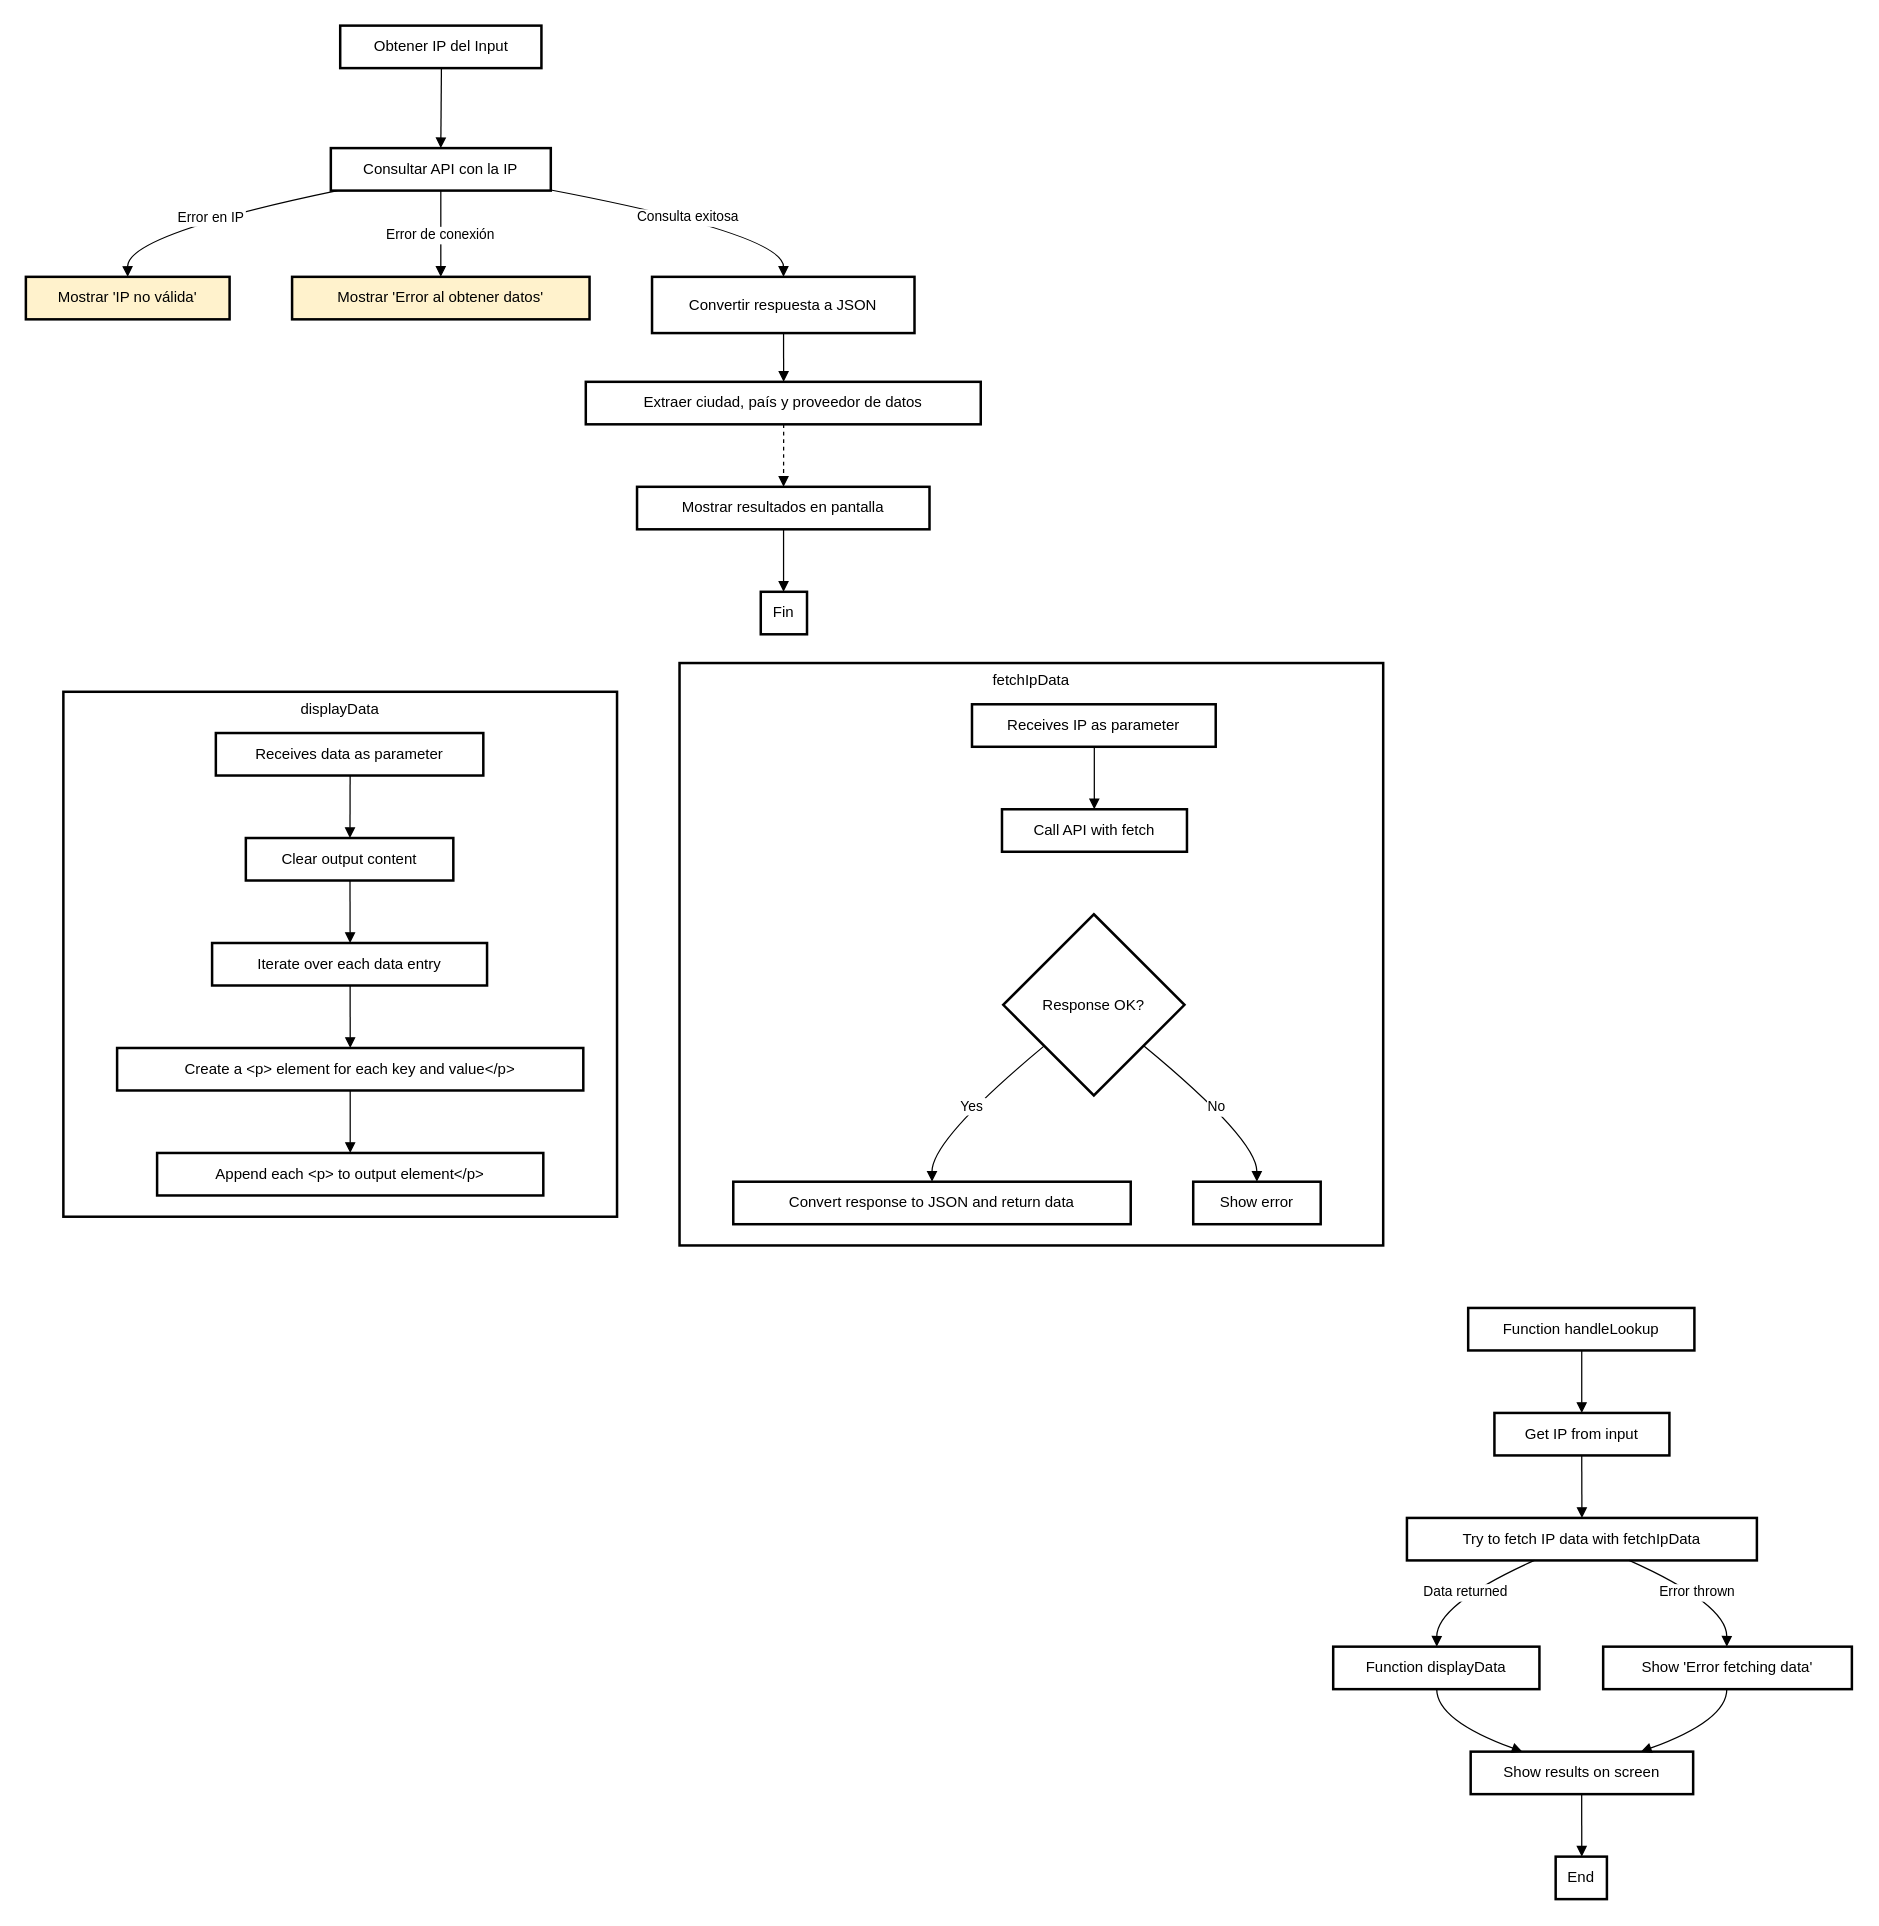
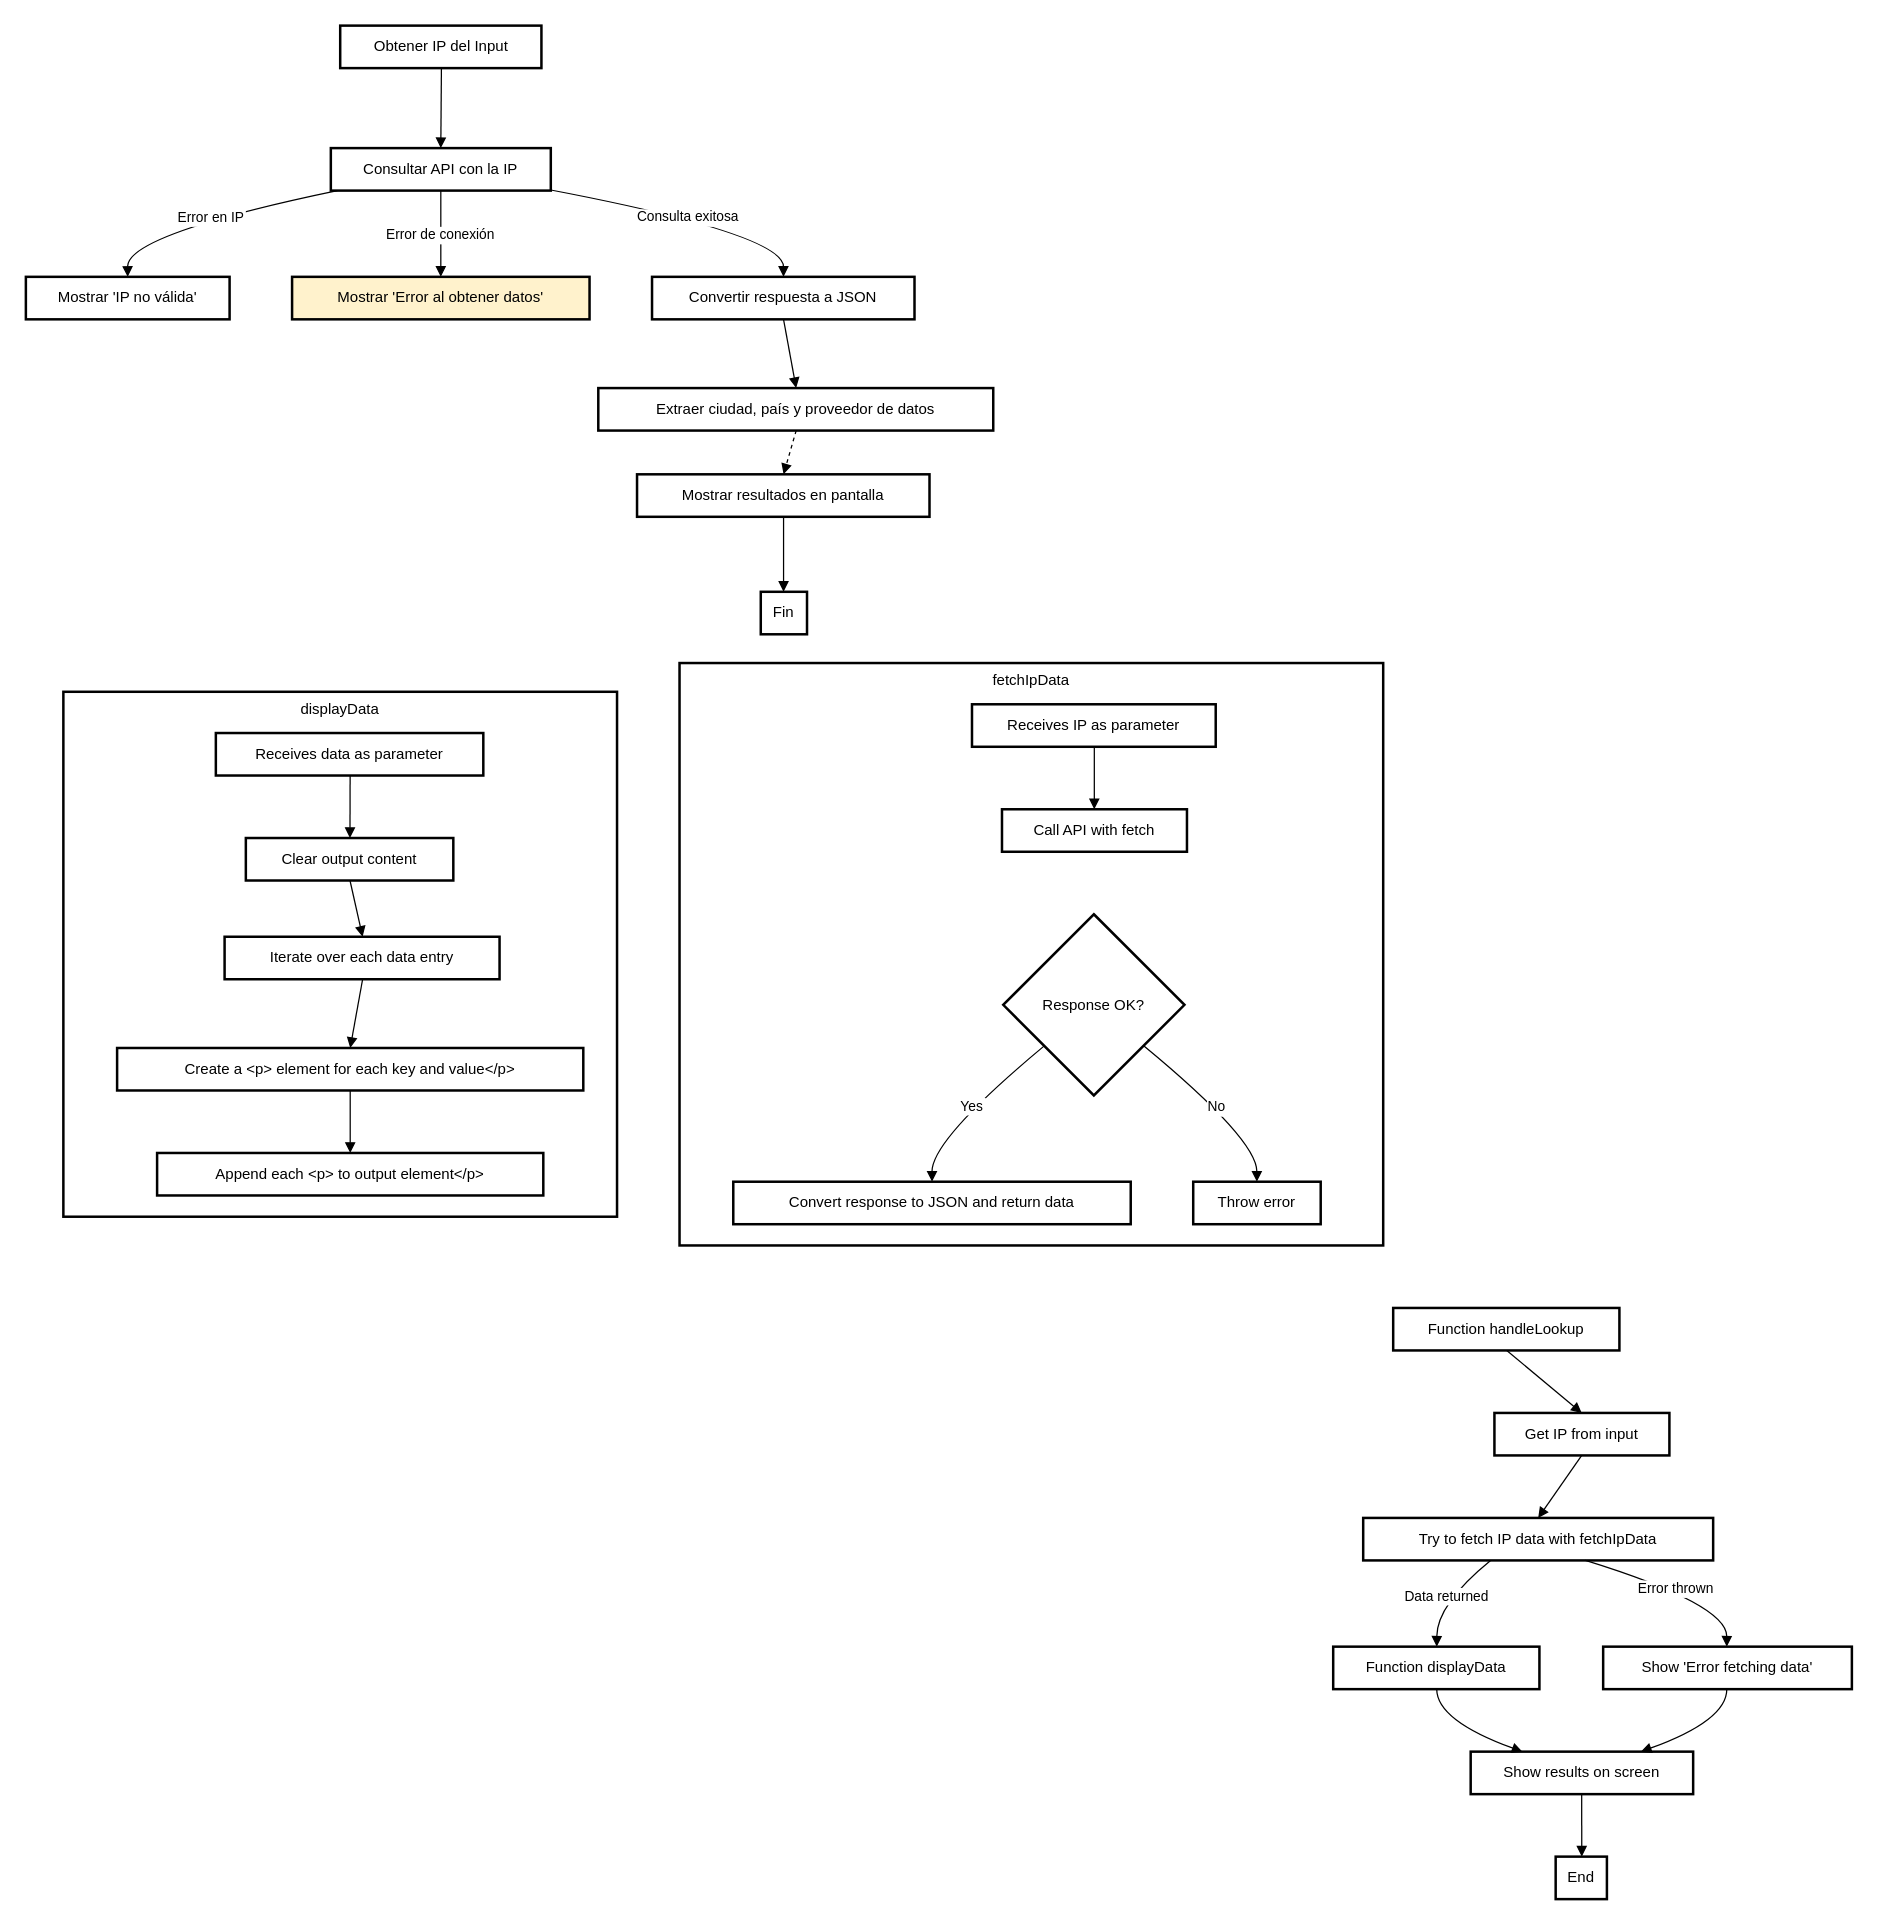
- <mxCell id="4" value="Mostrar 'IP no válida'" style="whiteSpace=wrap;strokeWidth=2;fillColor=#fff2cc;" vertex="1" parent="1"><mxGeometry x="20" y="221" width="163" height="34" as="geometry" /></mxCell>
+ <mxCell id="4" value="Mostrar 'IP no válida'" style="whiteSpace=wrap;strokeWidth=2;" vertex="1" parent="1"><mxGeometry x="20" y="221" width="163" height="34" as="geometry" /></mxCell>
- <mxCell id="6" value="Convertir respuesta a JSON" style="whiteSpace=wrap;strokeWidth=2;" vertex="1" parent="1"><mxGeometry x="521" y="221" width="210" height="45" as="geometry" /></mxCell>
+ <mxCell id="6" value="Convertir respuesta a JSON" style="whiteSpace=wrap;strokeWidth=2;" vertex="1" parent="1"><mxGeometry x="521" y="221" width="210" height="34" as="geometry" /></mxCell>
- <mxCell id="7" value="Extraer ciudad, país y proveedor de datos" style="whiteSpace=wrap;strokeWidth=2;" vertex="1" parent="1"><mxGeometry x="468" y="305" width="316" height="34" as="geometry" /></mxCell>
+ <mxCell id="7" value="Extraer ciudad, país y proveedor de datos" style="whiteSpace=wrap;strokeWidth=2;" vertex="1" parent="1"><mxGeometry x="478" y="310" width="316" height="34" as="geometry" /></mxCell>
- <mxCell id="8" value="Mostrar resultados en pantalla" style="whiteSpace=wrap;strokeWidth=2;" vertex="1" parent="1"><mxGeometry x="509" y="389" width="234" height="34" as="geometry" /></mxCell>
+ <mxCell id="8" value="Mostrar resultados en pantalla" style="whiteSpace=wrap;strokeWidth=2;" vertex="1" parent="1"><mxGeometry x="509" y="379" width="234" height="34" as="geometry" /></mxCell>
- <mxCell id="20" value="Iterate over each data entry" style="whiteSpace=wrap;strokeWidth=2;" vertex="1" parent="17"><mxGeometry x="119" y="201" width="220" height="34" as="geometry" /></mxCell>
+ <mxCell id="20" value="Iterate over each data entry" style="whiteSpace=wrap;strokeWidth=2;" vertex="1" parent="17"><mxGeometry x="129" y="196" width="220" height="34" as="geometry" /></mxCell>
- <mxCell id="32" value="Show error" style="whiteSpace=wrap;strokeWidth=2;" vertex="1" parent="27"><mxGeometry x="411" y="415" width="102" height="34" as="geometry" /></mxCell>
+ <mxCell id="32" value="Throw error" style="whiteSpace=wrap;strokeWidth=2;" vertex="1" parent="27"><mxGeometry x="411" y="415" width="102" height="34" as="geometry" /></mxCell>
- <mxCell id="36" value="Function handleLookup" style="whiteSpace=wrap;strokeWidth=2;" vertex="1" parent="1"><mxGeometry x="1174" y="1046" width="181" height="34" as="geometry" /></mxCell>
+ <mxCell id="36" value="Function handleLookup" style="whiteSpace=wrap;strokeWidth=2;" vertex="1" parent="1"><mxGeometry x="1114" y="1046" width="181" height="34" as="geometry" /></mxCell>
- <mxCell id="38" value="Try to fetch IP data with fetchIpData" style="whiteSpace=wrap;strokeWidth=2;" vertex="1" parent="1"><mxGeometry x="1125" y="1214" width="280" height="34" as="geometry" /></mxCell>
+ <mxCell id="38" value="Try to fetch IP data with fetchIpData" style="whiteSpace=wrap;strokeWidth=2;" vertex="1" parent="1"><mxGeometry x="1090" y="1214" width="280" height="34" as="geometry" /></mxCell>
